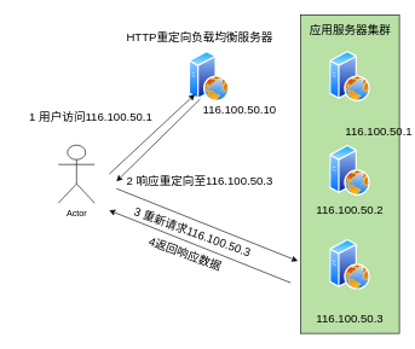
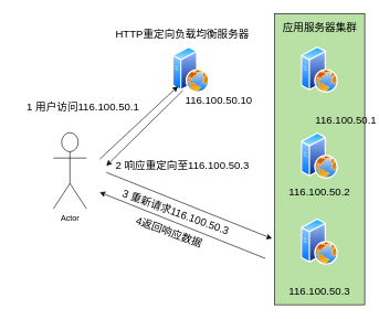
- <mxCell id="2" value="Actor" style="shape=umlActor;verticalLabelPosition=bottom;verticalAlign=top;html=1;outlineConnect=0;" vertex="1" parent="1"><mxGeometry x="80" y="200" width="50" height="80" as="geometry" /></mxCell>
+ <mxCell id="2" value="Actor" style="shape=umlActor;verticalLabelPosition=bottom;verticalAlign=top;html=1;outlineConnect=0;" vertex="1" parent="1"><mxGeometry x="80" y="200" width="50" height="115" as="geometry" /></mxCell>
